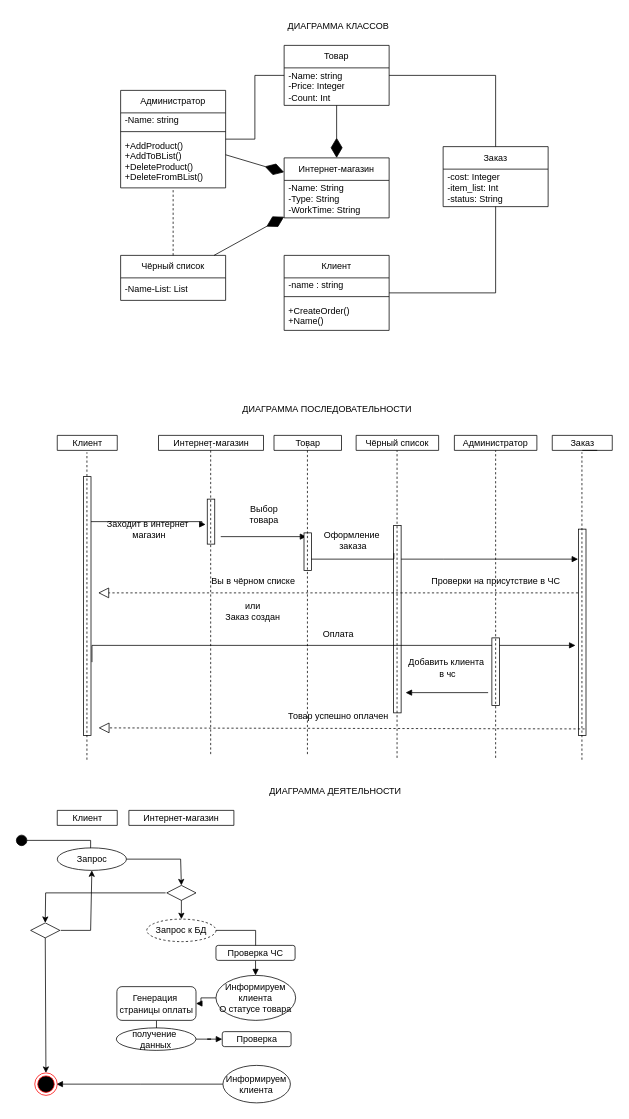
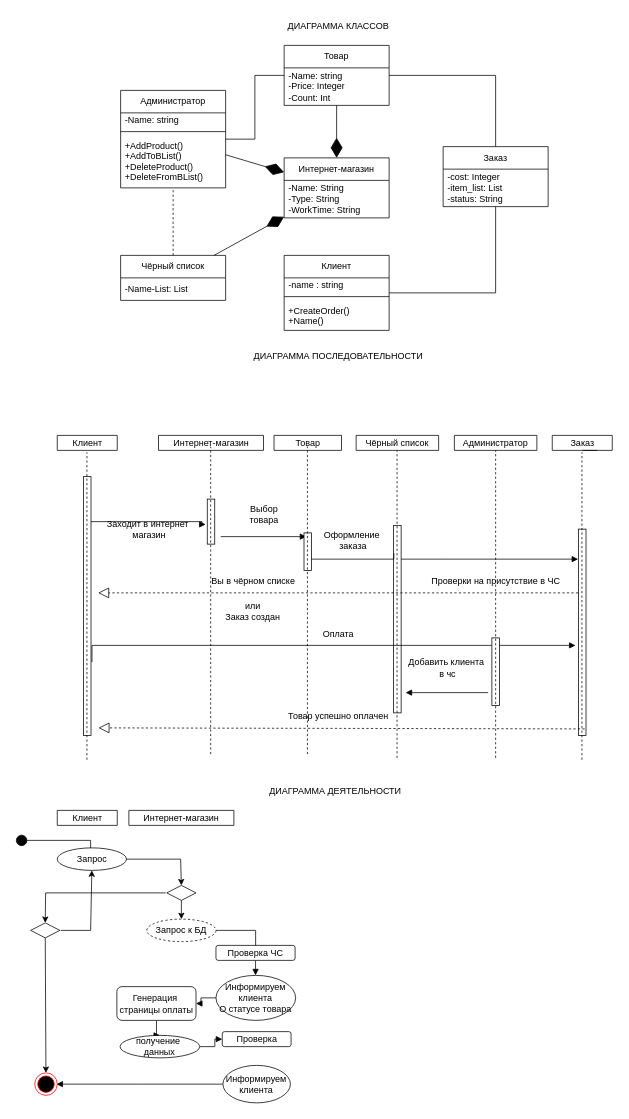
- <mxCell id="15" value="-cost: Integer&lt;br&gt;-item_list: Int&lt;br&gt;-status: String" style="text;strokeColor=none;fillColor=none;align=left;verticalAlign=middle;spacingLeft=4;spacingRight=4;overflow=hidden;points=[[0,0.5],[1,0.5]];portConstraint=eastwest;rotatable=0;whiteSpace=wrap;html=1;" vertex="1" parent="14"><mxGeometry y="30" width="140" height="50" as="geometry" /></mxCell>
+ <mxCell id="15" value="-cost: Integer&lt;br&gt;-item_list: List&lt;br&gt;-status: String" style="text;strokeColor=none;fillColor=none;align=left;verticalAlign=middle;spacingLeft=4;spacingRight=4;overflow=hidden;points=[[0,0.5],[1,0.5]];portConstraint=eastwest;rotatable=0;whiteSpace=wrap;html=1;" vertex="1" parent="14"><mxGeometry y="30" width="140" height="50" as="geometry" /></mxCell>
- <mxCell id="61" value="ДИАГРАММА ПОСЛЕДОВАТЕЛЬНОСТИ" style="text;html=1;align=center;verticalAlign=middle;resizable=0;points=[];autosize=1;strokeColor=none;fillColor=none;" vertex="1" parent="1"><mxGeometry x="310" y="530" width="250" height="30" as="geometry" /></mxCell>
+ <mxCell id="61" value="ДИАГРАММА ПОСЛЕДОВАТЕЛЬНОСТИ" style="text;html=1;align=center;verticalAlign=middle;resizable=0;points=[];autosize=1;strokeColor=none;fillColor=none;" vertex="1" parent="1"><mxGeometry x="325" y="460" width="250" height="30" as="geometry" /></mxCell>
- <mxCell id="84" value="получение&amp;nbsp;&lt;br&gt;данных" style="ellipse;whiteSpace=wrap;html=1;" vertex="1" parent="1"><mxGeometry x="154.25" y="1370" width="106.25" height="30" as="geometry" /></mxCell>
+ <mxCell id="84" value="получение&amp;nbsp;&lt;br&gt;данных" style="ellipse;whiteSpace=wrap;html=1;" vertex="1" parent="1"><mxGeometry x="159.25" y="1380" width="106.25" height="30" as="geometry" /></mxCell>
